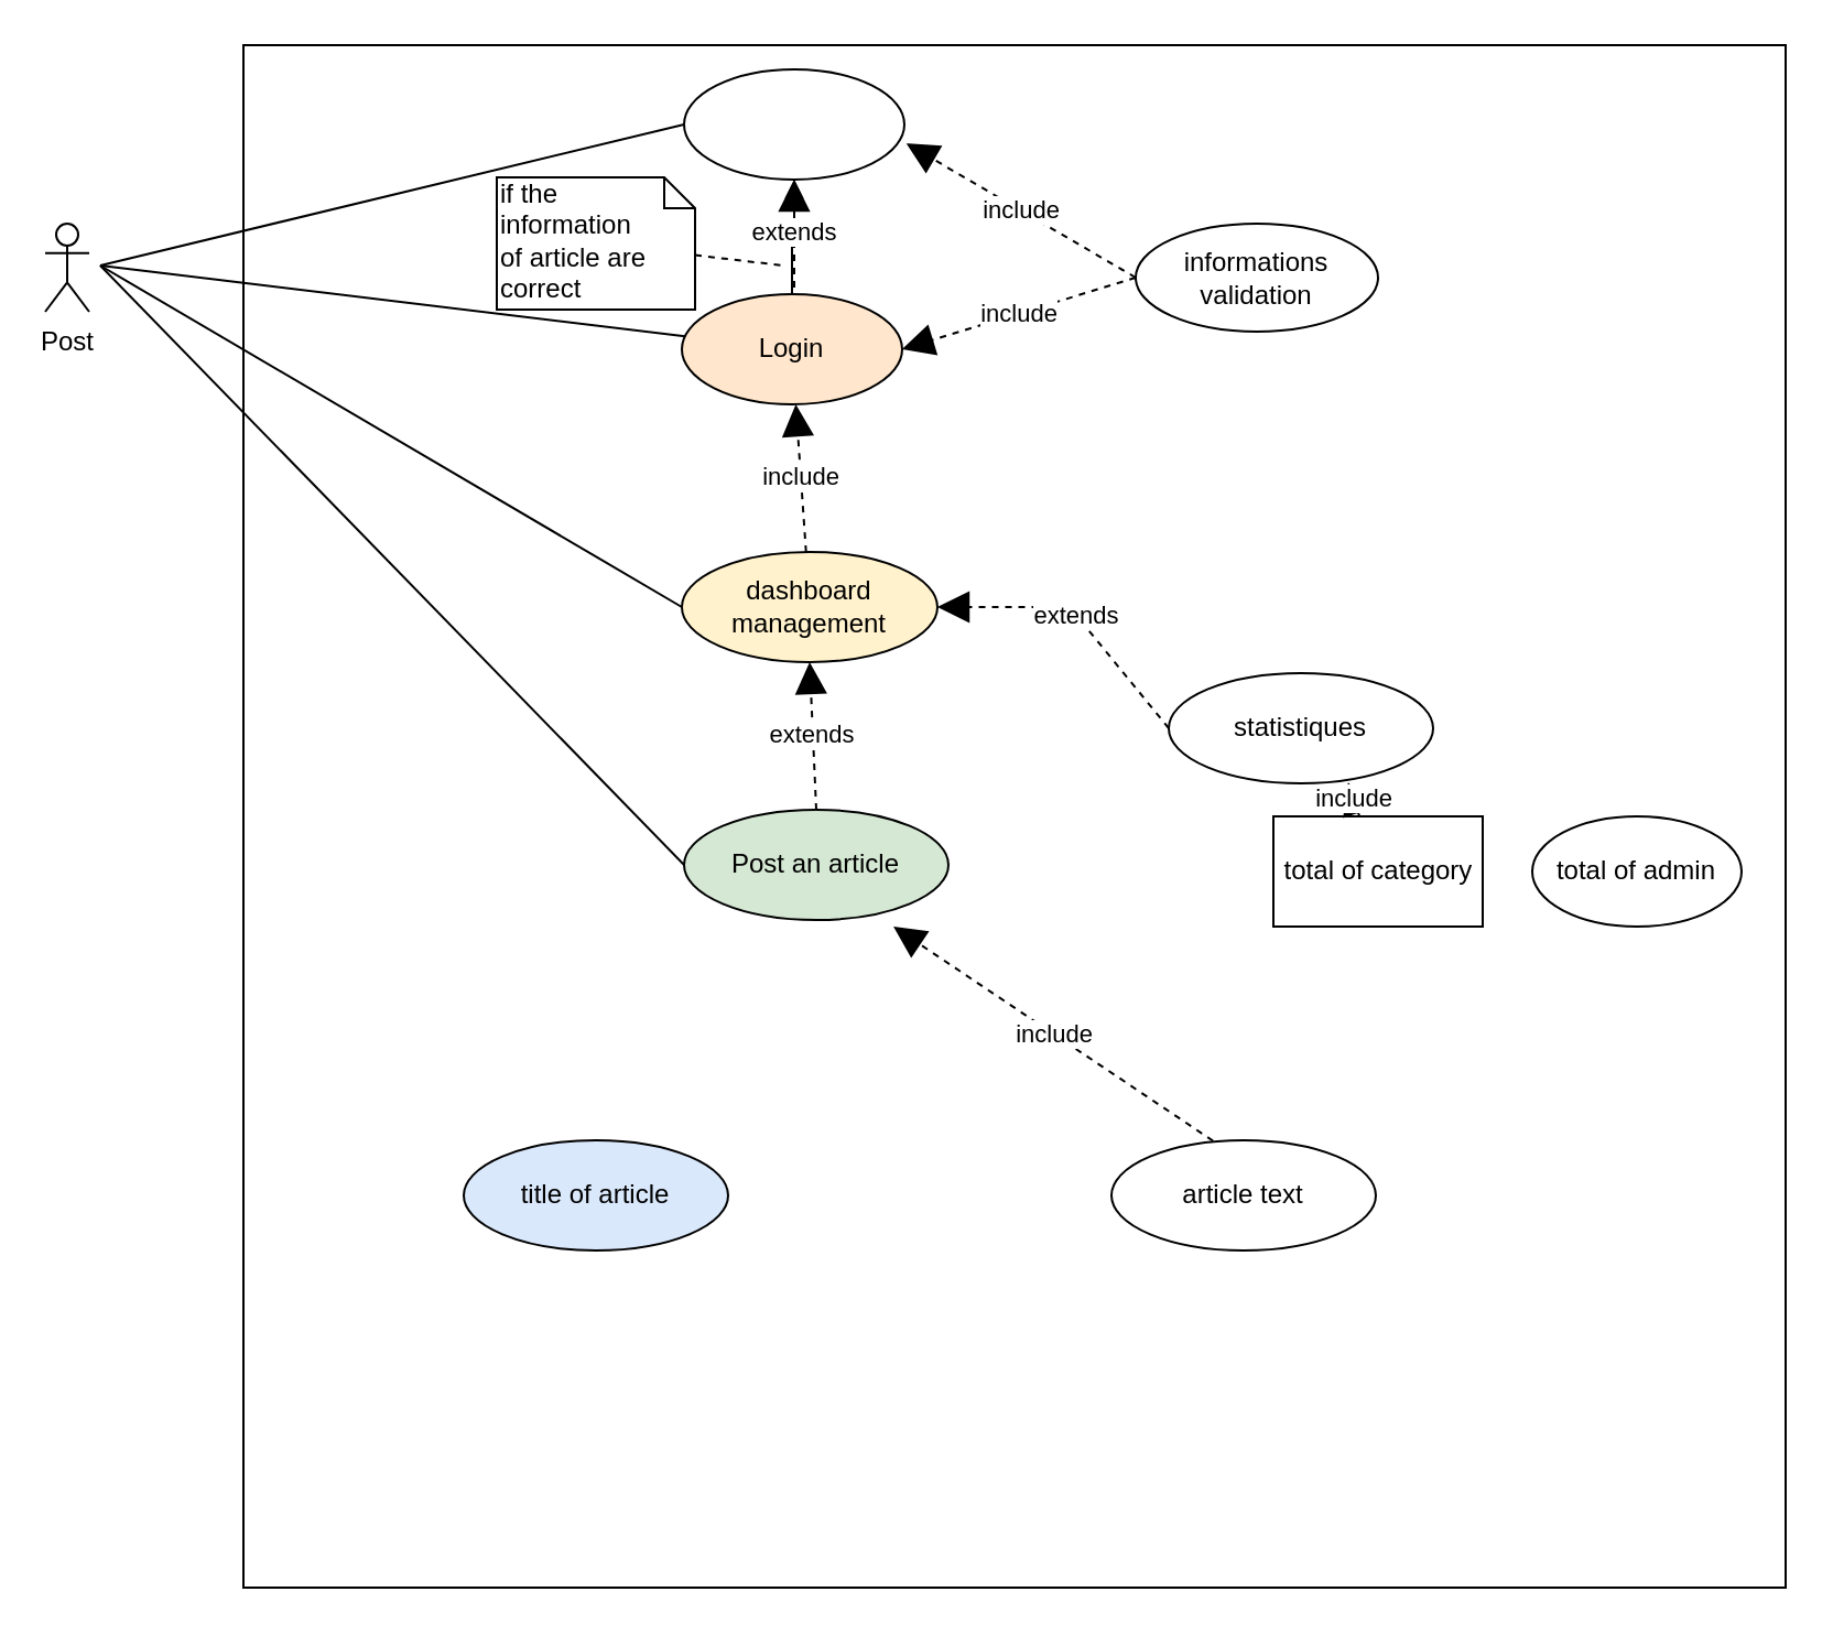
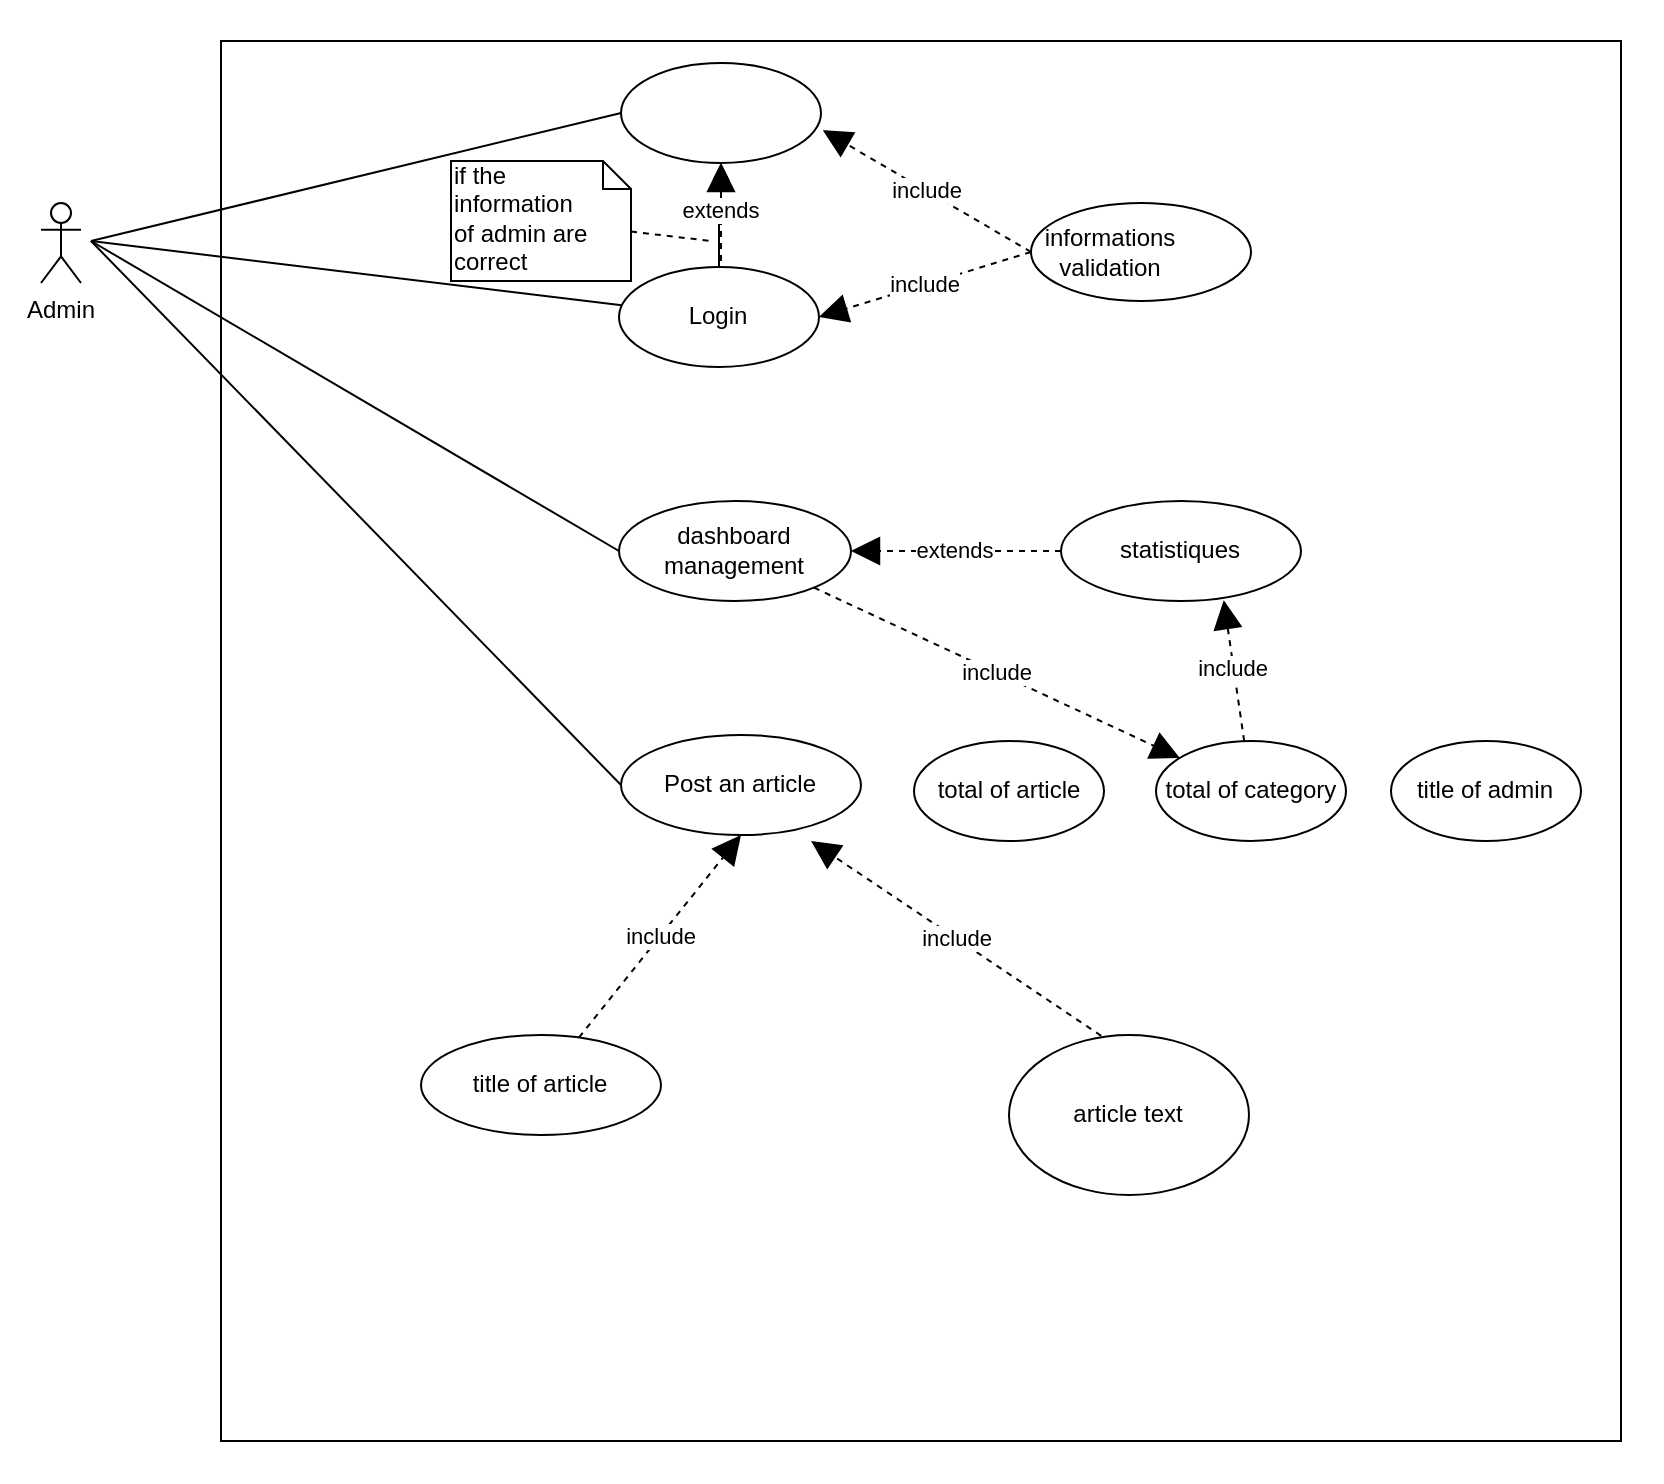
- <mxCell id="30" value="if the&amp;nbsp;&lt;br&gt;information&lt;br&gt;of article are correct" style="shape=note;whiteSpace=wrap;html=1;size=14;verticalAlign=top;align=left;spacingTop=-6;" vertex="1" parent="1"><mxGeometry x="225" y="80" width="90" height="60" as="geometry" /></mxCell>
+ <mxCell id="30" value="if the&amp;nbsp;&lt;br&gt;information&lt;br&gt;of admin are correct" style="shape=note;whiteSpace=wrap;html=1;size=14;verticalAlign=top;align=left;spacingTop=-6;" vertex="1" parent="1"><mxGeometry x="225" y="80" width="90" height="60" as="geometry" /></mxCell>
- <mxCell id="14" value="informations&lt;br&gt;validation" style="text;html=1;strokeColor=none;fillColor=none;align=center;verticalAlign=middle;whiteSpace=wrap;rounded=0;" vertex="1" parent="1"><mxGeometry x="550" y="105.5" width="40" height="40" as="geometry" /></mxCell>
+ <mxCell id="14" value="informations&lt;br&gt;validation" style="text;html=1;strokeColor=none;fillColor=none;align=center;verticalAlign=middle;whiteSpace=wrap;rounded=0;" vertex="1" parent="1"><mxGeometry x="535" y="105.5" width="40" height="40" as="geometry" /></mxCell>
- <mxCell id="2" value="Post" style="shape=umlActor;verticalLabelPosition=bottom;labelBackgroundColor=#ffffff;verticalAlign=top;html=1;outlineConnect=0;" vertex="1" parent="1"><mxGeometry x="20" y="101" width="20" height="40" as="geometry" /></mxCell>
+ <mxCell id="2" value="Admin" style="shape=umlActor;verticalLabelPosition=bottom;labelBackgroundColor=#ffffff;verticalAlign=top;html=1;outlineConnect=0;" vertex="1" parent="1"><mxGeometry x="20" y="101" width="20" height="40" as="geometry" /></mxCell>
- <mxCell id="6" value="Login" style="ellipse;whiteSpace=wrap;html=1;fillColor=#ffe6cc;" vertex="1" parent="1"><mxGeometry x="309" y="133" width="100" height="50" as="geometry" /></mxCell>
+ <mxCell id="6" value="Login" style="ellipse;whiteSpace=wrap;html=1;" vertex="1" parent="1"><mxGeometry x="309" y="133" width="100" height="50" as="geometry" /></mxCell>
- <mxCell id="15" value="include" style="endArrow=block;endSize=12;dashed=1;html=1;endFill=1;" edge="1" parent="1" source="16" target="6"><mxGeometry width="160" relative="1" as="geometry"><mxPoint x="384.164" y="275.099" as="sourcePoint" /><mxPoint x="419" y="238" as="targetPoint" /></mxGeometry></mxCell>
+ <mxCell id="15" value="include" style="endArrow=block;endSize=12;dashed=1;html=1;endFill=1;" edge="1" parent="1" source="16" target="22"><mxGeometry width="160" relative="1" as="geometry"><mxPoint x="384.164" y="275.099" as="sourcePoint" /><mxPoint x="419" y="238" as="targetPoint" /></mxGeometry></mxCell>
- <mxCell id="16" value="dashboard&lt;br&gt;management" style="ellipse;whiteSpace=wrap;html=1;fillColor=#fff2cc;" vertex="1" parent="1"><mxGeometry x="309" y="250" width="116" height="50" as="geometry" /></mxCell>
+ <mxCell id="16" value="dashboard&lt;br&gt;management" style="ellipse;whiteSpace=wrap;html=1;" vertex="1" parent="1"><mxGeometry x="309" y="250" width="116" height="50" as="geometry" /></mxCell>
- <mxCell id="9" value="statistiques" style="ellipse;whiteSpace=wrap;html=1;" vertex="1" parent="1"><mxGeometry x="530" y="305" width="120" height="50" as="geometry" /></mxCell>
+ <mxCell id="9" value="statistiques" style="ellipse;whiteSpace=wrap;html=1;" vertex="1" parent="1"><mxGeometry x="530" y="250" width="120" height="50" as="geometry" /></mxCell>
- <mxCell id="18" value="extends" style="endArrow=block;endSize=12;dashed=1;html=1;endFill=1;entryX=0.5;entryY=1;entryDx=0;entryDy=0;exitX=0.5;exitY=0;exitDx=0;exitDy=0;" edge="1" parent="1" source="10" target="16"><mxGeometry width="160" relative="1" as="geometry"><mxPoint x="365" y="370" as="sourcePoint" /><mxPoint x="405" y="315" as="targetPoint" /><Array as="points" /></mxGeometry></mxCell>
- <mxCell id="10" value="Post an article" style="ellipse;whiteSpace=wrap;html=1;fillColor=#d5e8d4;" vertex="1" parent="1"><mxGeometry x="310" y="367" width="120" height="50" as="geometry" /></mxCell>
+ <mxCell id="10" value="Post an article" style="ellipse;whiteSpace=wrap;html=1;" vertex="1" parent="1"><mxGeometry x="310" y="367" width="120" height="50" as="geometry" /></mxCell>
+ <mxCell id="21" value="total of article" style="ellipse;whiteSpace=wrap;html=1;" vertex="1" parent="1"><mxGeometry x="456.5" y="370" width="95" height="50" as="geometry" /></mxCell>
- <mxCell id="22" value="total of category" style="whiteSpace=wrap;html=1;rounded=0;" vertex="1" parent="1"><mxGeometry x="577.5" y="370" width="95" height="50" as="geometry" /></mxCell>
+ <mxCell id="22" value="total of category" style="ellipse;whiteSpace=wrap;html=1;" vertex="1" parent="1"><mxGeometry x="577.5" y="370" width="95" height="50" as="geometry" /></mxCell>
- <mxCell id="23" value="total of admin" style="ellipse;whiteSpace=wrap;html=1;" vertex="1" parent="1"><mxGeometry x="695" y="370" width="95" height="50" as="geometry" /></mxCell>
+ <mxCell id="23" value="title of admin" style="ellipse;whiteSpace=wrap;html=1;" vertex="1" parent="1"><mxGeometry x="695" y="370" width="95" height="50" as="geometry" /></mxCell>
+ <mxCell id="25" value="include" style="endArrow=block;endSize=12;dashed=1;html=1;endFill=1;entryX=0.5;entryY=1;entryDx=0;entryDy=0;" edge="1" parent="1" source="26" target="10"><mxGeometry width="160" relative="1" as="geometry"><mxPoint x="354" y="506" as="sourcePoint" /><mxPoint x="440" y="436" as="targetPoint" /><Array as="points" /></mxGeometry></mxCell>
- <mxCell id="26" value="title of article" style="ellipse;whiteSpace=wrap;html=1;fillColor=#dae8fc;" vertex="1" parent="1"><mxGeometry x="210" y="517" width="120" height="50" as="geometry" /></mxCell>
+ <mxCell id="26" value="title of article" style="ellipse;whiteSpace=wrap;html=1;" vertex="1" parent="1"><mxGeometry x="210" y="517" width="120" height="50" as="geometry" /></mxCell>
- <mxCell id="27" value="article text" style="ellipse;whiteSpace=wrap;html=1;" vertex="1" parent="1"><mxGeometry x="504" y="517" width="120" height="50" as="geometry" /></mxCell>
+ <mxCell id="27" value="article text" style="ellipse;whiteSpace=wrap;html=1;" vertex="1" parent="1"><mxGeometry x="504" y="517" width="120" height="80" as="geometry" /></mxCell>
